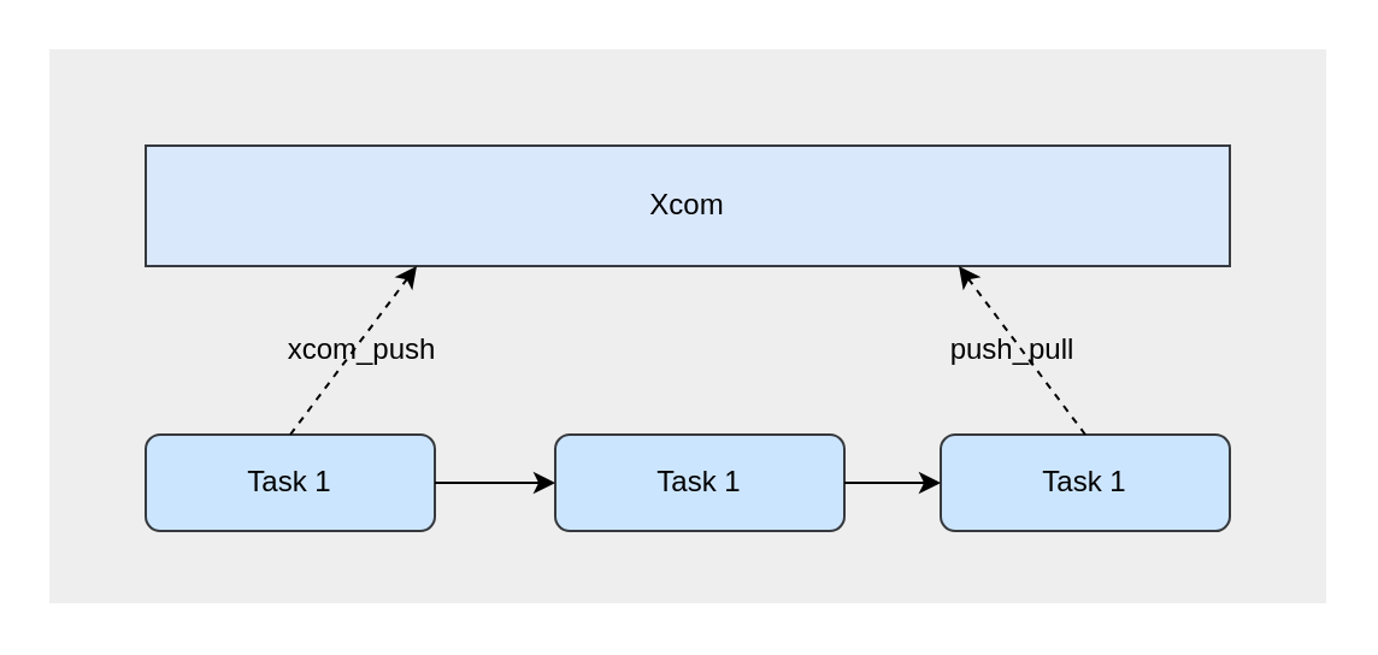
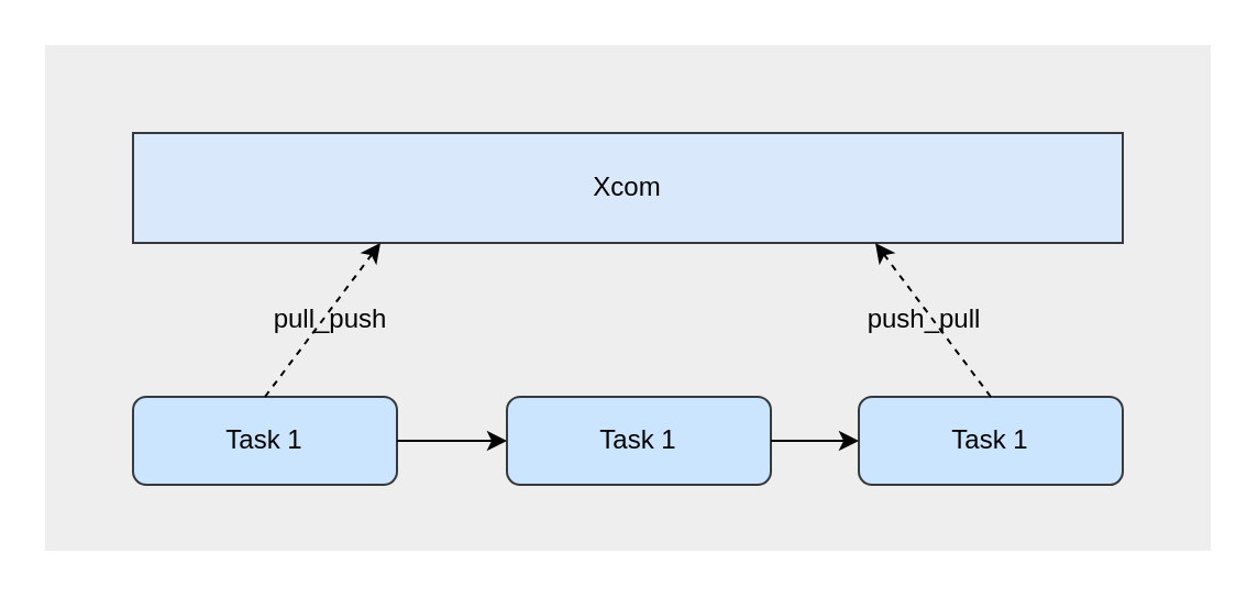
- <mxCell id="11" value="xcom_push" style="text;html=1;strokeColor=none;fillColor=none;align=center;verticalAlign=middle;whiteSpace=wrap;rounded=0;fontColor=#000000;" vertex="1" parent="1"><mxGeometry x="120" y="130" width="60" height="30" as="geometry" /></mxCell>
+ <mxCell id="11" value="pull_push" style="text;html=1;strokeColor=none;fillColor=none;align=center;verticalAlign=middle;whiteSpace=wrap;rounded=0;fontColor=#000000;" vertex="1" parent="1"><mxGeometry x="120" y="130" width="60" height="30" as="geometry" /></mxCell>
